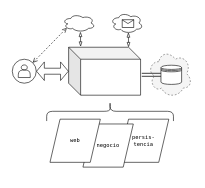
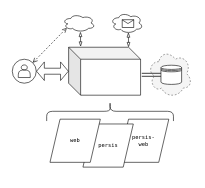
- <mxCell id="15" value="&lt;pre style=&quot;font-size: 9px&quot;&gt;&lt;font style=&quot;font-size: 9px&quot;&gt;persis-&lt;br&gt;tencia&lt;br&gt;&lt;/font&gt;&lt;/pre&gt;" style="shape=parallelogram;perimeter=parallelogramPerimeter;whiteSpace=wrap;html=1;strokeColor=#000000;" vertex="1" parent="1"><mxGeometry x="197.13" y="198" width="84" height="72" as="geometry" /></mxCell>
+ <mxCell id="15" value="&lt;pre style=&quot;font-size: 9px&quot;&gt;&lt;font style=&quot;font-size: 9px&quot;&gt;persis-&lt;br&gt;web&lt;br&gt;&lt;/font&gt;&lt;/pre&gt;" style="shape=parallelogram;perimeter=parallelogramPerimeter;whiteSpace=wrap;html=1;strokeColor=#000000;" vertex="1" parent="1"><mxGeometry x="197.13" y="198" width="84" height="72" as="geometry" /></mxCell>
- <mxCell id="19" value="&lt;pre style=&quot;font-size: 9px&quot;&gt;&lt;font style=&quot;font-size: 9px&quot;&gt;negocio&lt;br&gt;&lt;/font&gt;&lt;/pre&gt;" style="shape=parallelogram;perimeter=parallelogramPerimeter;whiteSpace=wrap;html=1;strokeColor=#000000;" vertex="1" parent="1"><mxGeometry x="137.88" y="206" width="84" height="72" as="geometry" /></mxCell>
+ <mxCell id="19" value="&lt;pre style=&quot;font-size: 9px&quot;&gt;&lt;font style=&quot;font-size: 9px&quot;&gt;persis&lt;br&gt;&lt;/font&gt;&lt;/pre&gt;" style="shape=parallelogram;perimeter=parallelogramPerimeter;whiteSpace=wrap;html=1;strokeColor=#000000;" vertex="1" parent="1"><mxGeometry x="137.88" y="206" width="84" height="72" as="geometry" /></mxCell>
